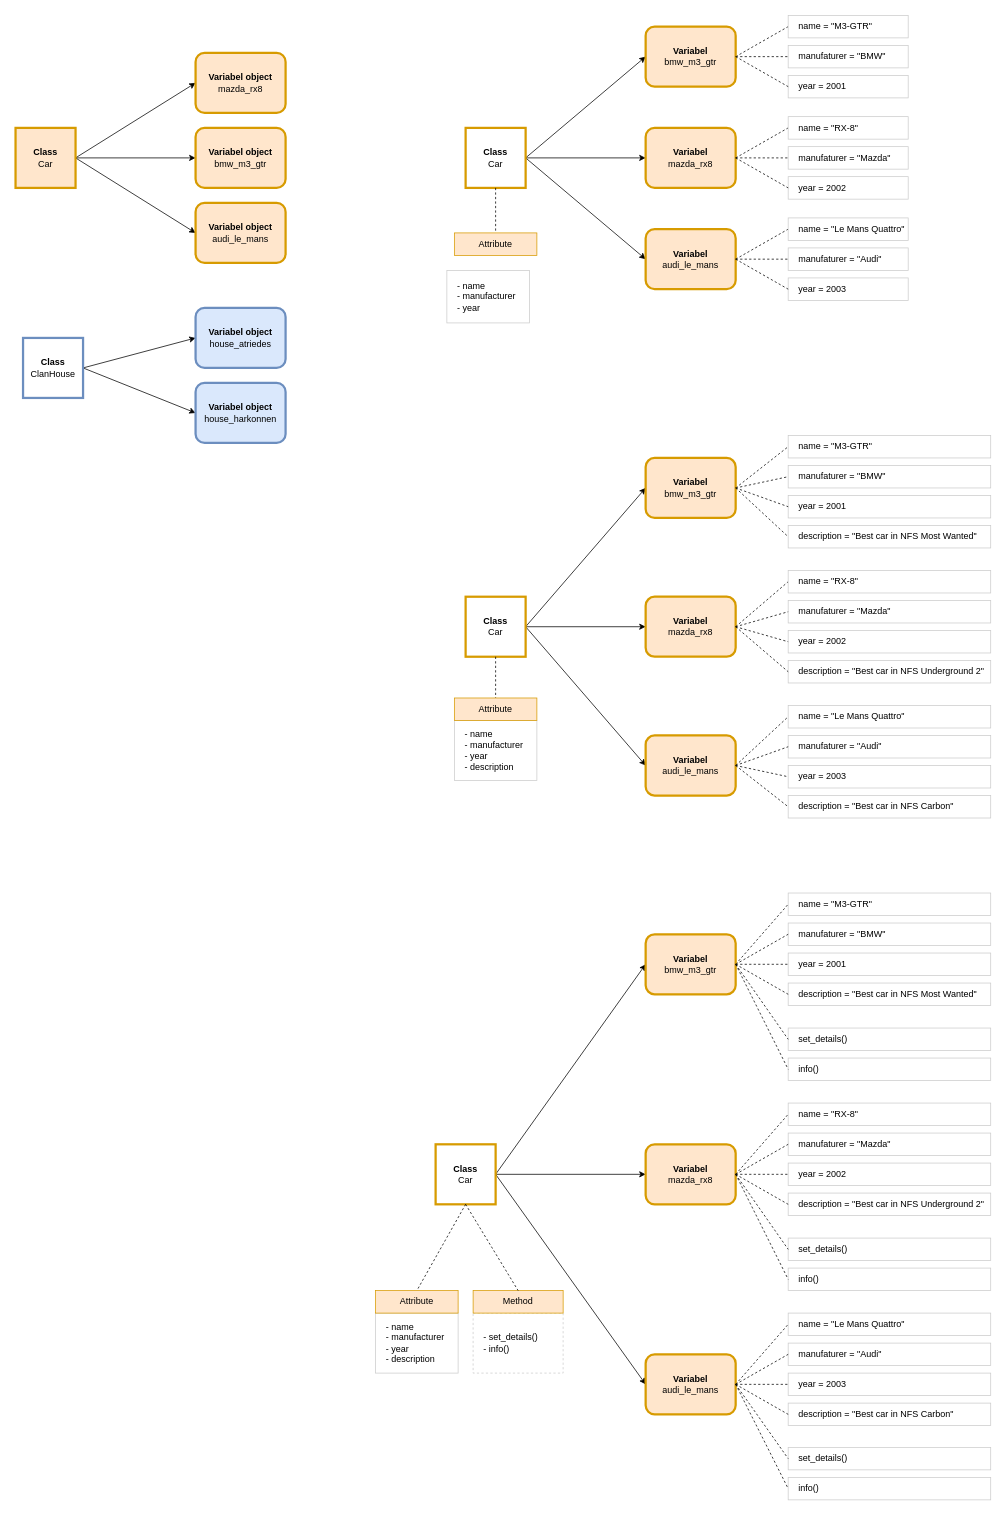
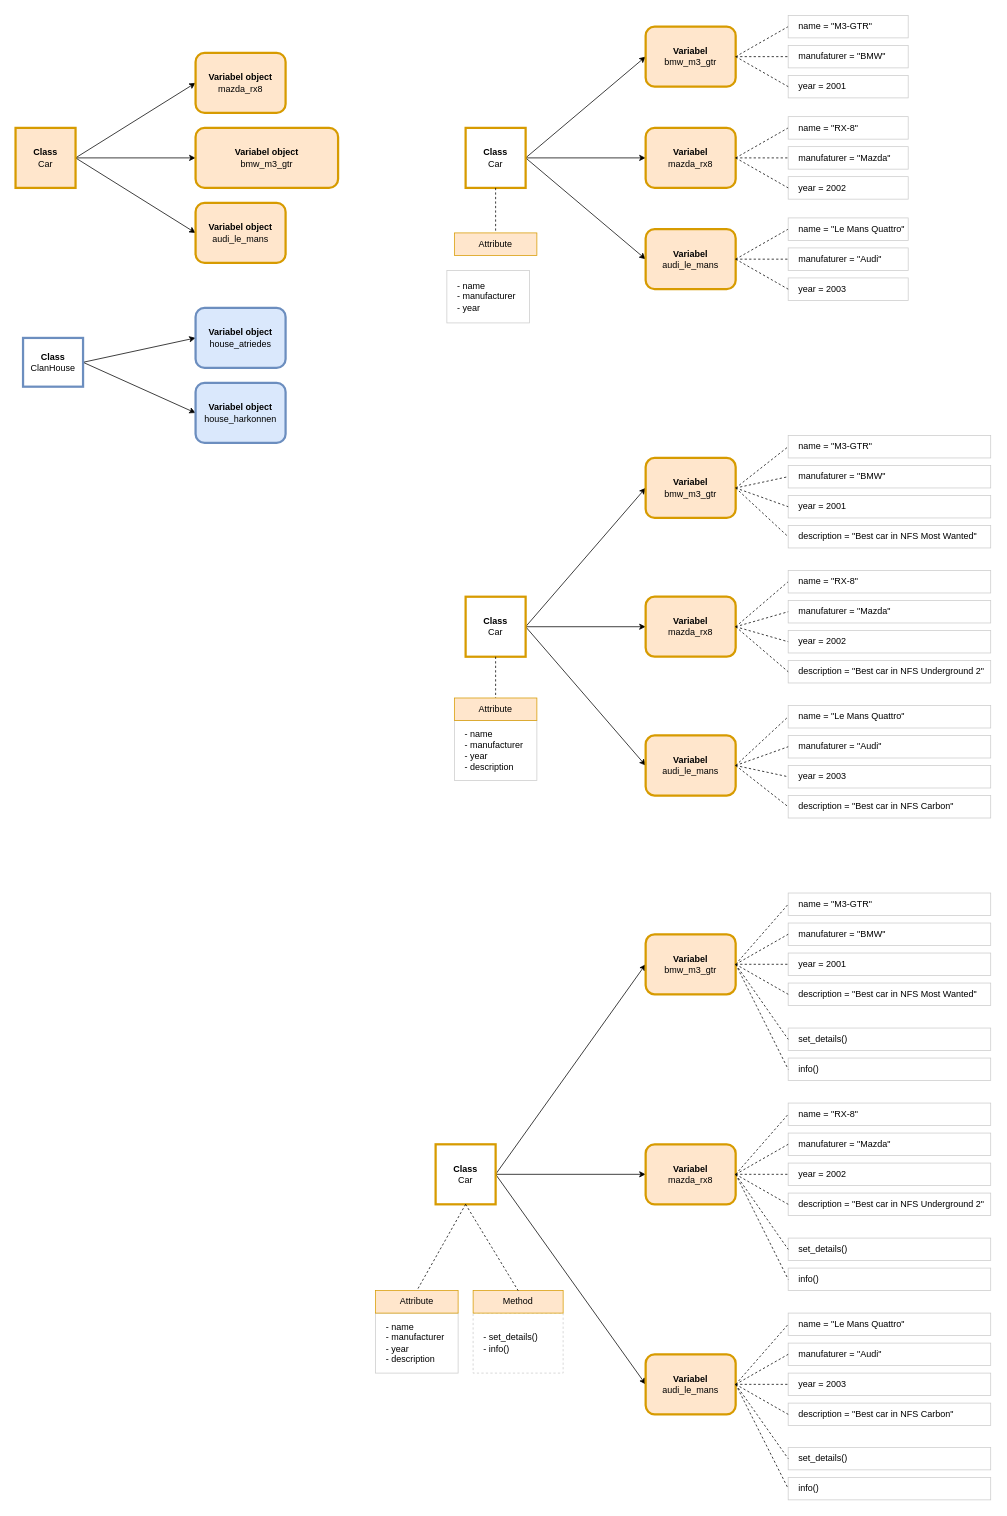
- <mxCell id="7" value="&lt;b style=&quot;border-color: var(--border-color);&quot;&gt;Variabel object&lt;/b&gt;&lt;br&gt;bmw_m3_gtr" style="rounded=1;whiteSpace=wrap;html=1;fillColor=#ffe6cc;strokeColor=#d79b00;strokeWidth=3;" parent="1" vertex="1"><mxGeometry x="260" y="170" width="120" height="80" as="geometry" /></mxCell>
+ <mxCell id="7" value="&lt;b style=&quot;border-color: var(--border-color);&quot;&gt;Variabel object&lt;/b&gt;&lt;br&gt;bmw_m3_gtr" style="rounded=1;whiteSpace=wrap;html=1;fillColor=#ffe6cc;strokeColor=#d79b00;strokeWidth=3;" parent="1" vertex="1"><mxGeometry x="260" y="170" width="190" height="80" as="geometry" /></mxCell>
- <mxCell id="11" value="&lt;b&gt;Class&lt;/b&gt;&lt;br&gt;ClanHouse" style="whiteSpace=wrap;html=1;aspect=fixed;fillColor=#ffffff;strokeColor=#6c8ebf;strokeWidth=3;" parent="1" vertex="1"><mxGeometry x="30" y="450" width="80" height="80" as="geometry" /></mxCell>
+ <mxCell id="11" value="&lt;b&gt;Class&lt;/b&gt;&lt;br&gt;ClanHouse" style="whiteSpace=wrap;html=1;aspect=fixed;fillColor=#ffffff;strokeColor=#6c8ebf;strokeWidth=3;" parent="1" vertex="1"><mxGeometry x="30" y="450" width="80" height="65" as="geometry" /></mxCell>
